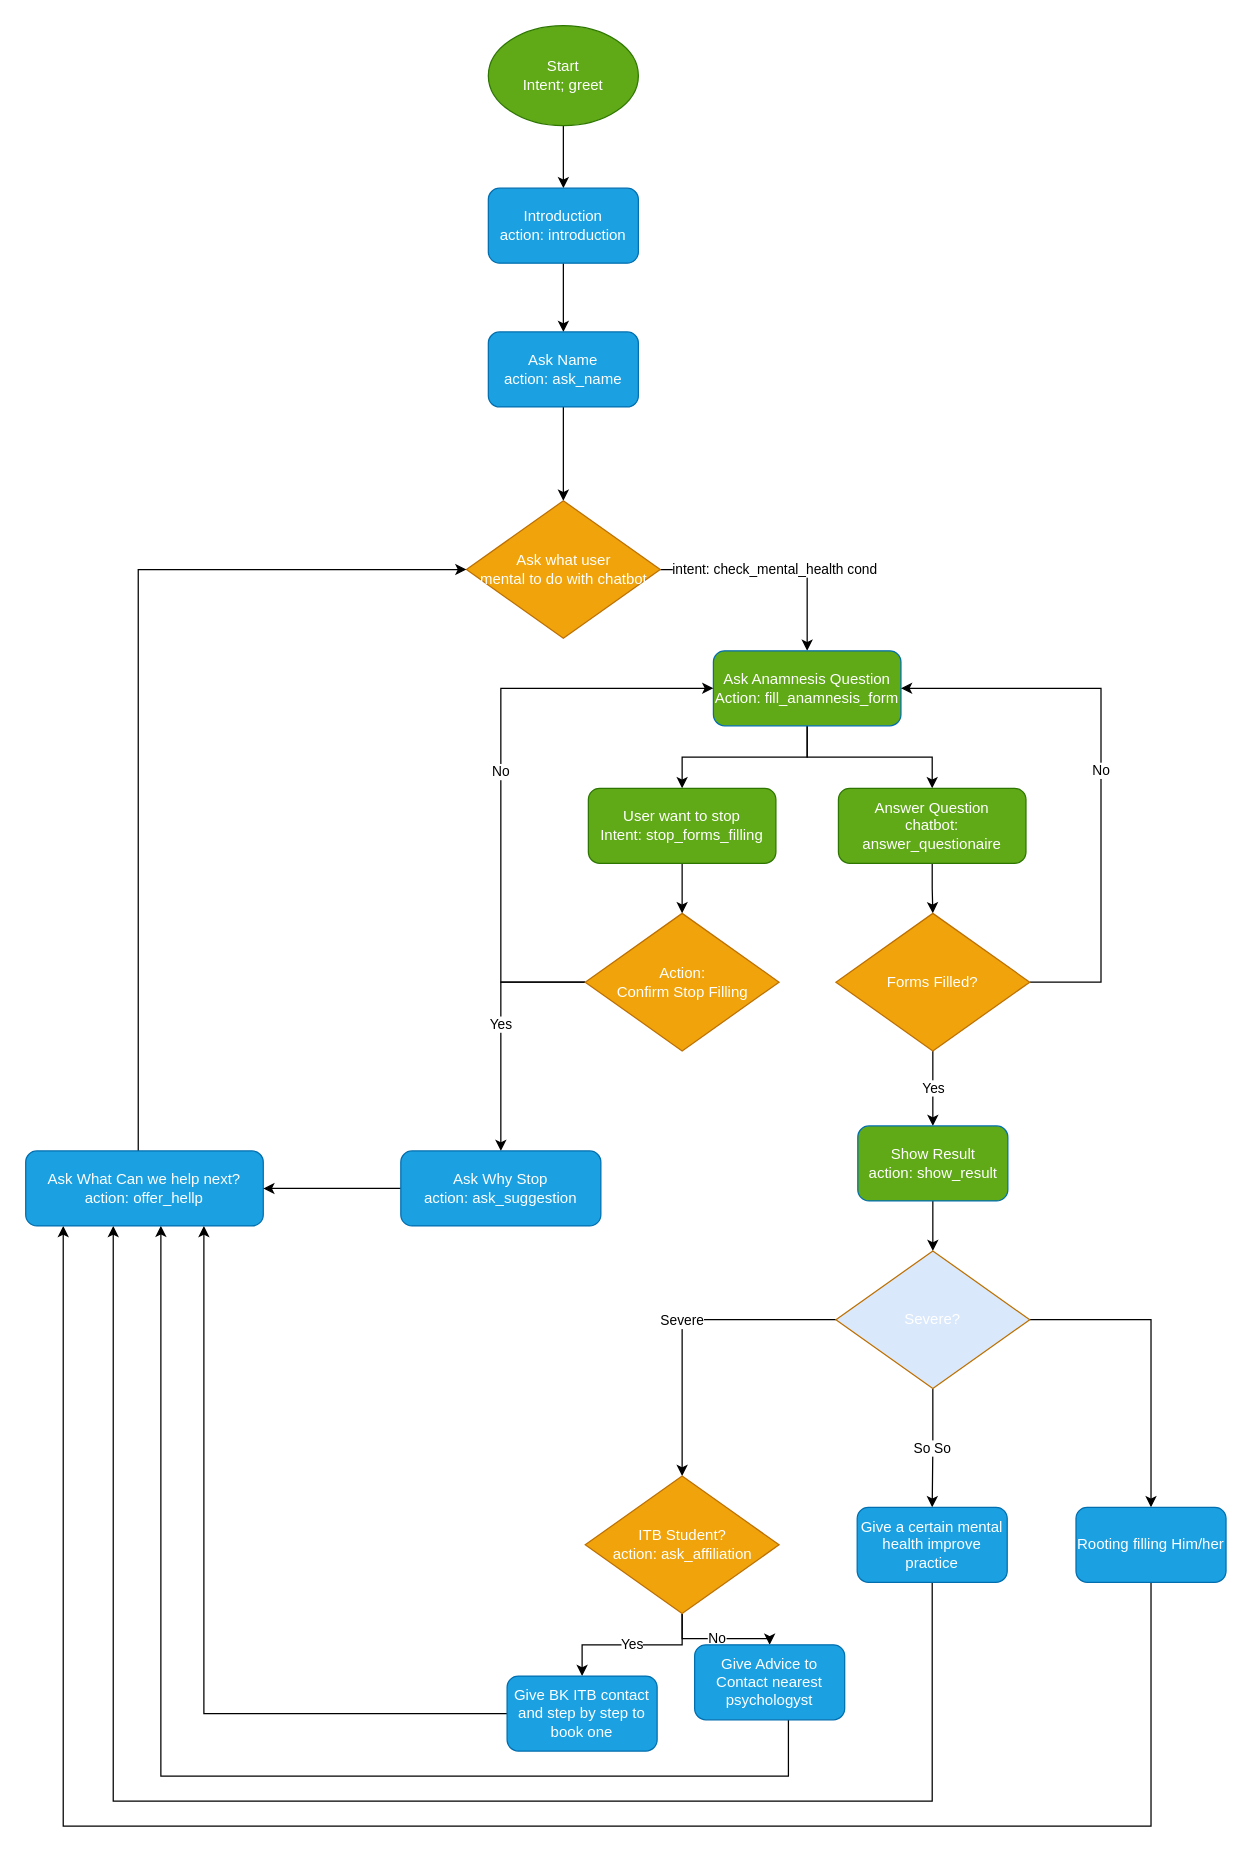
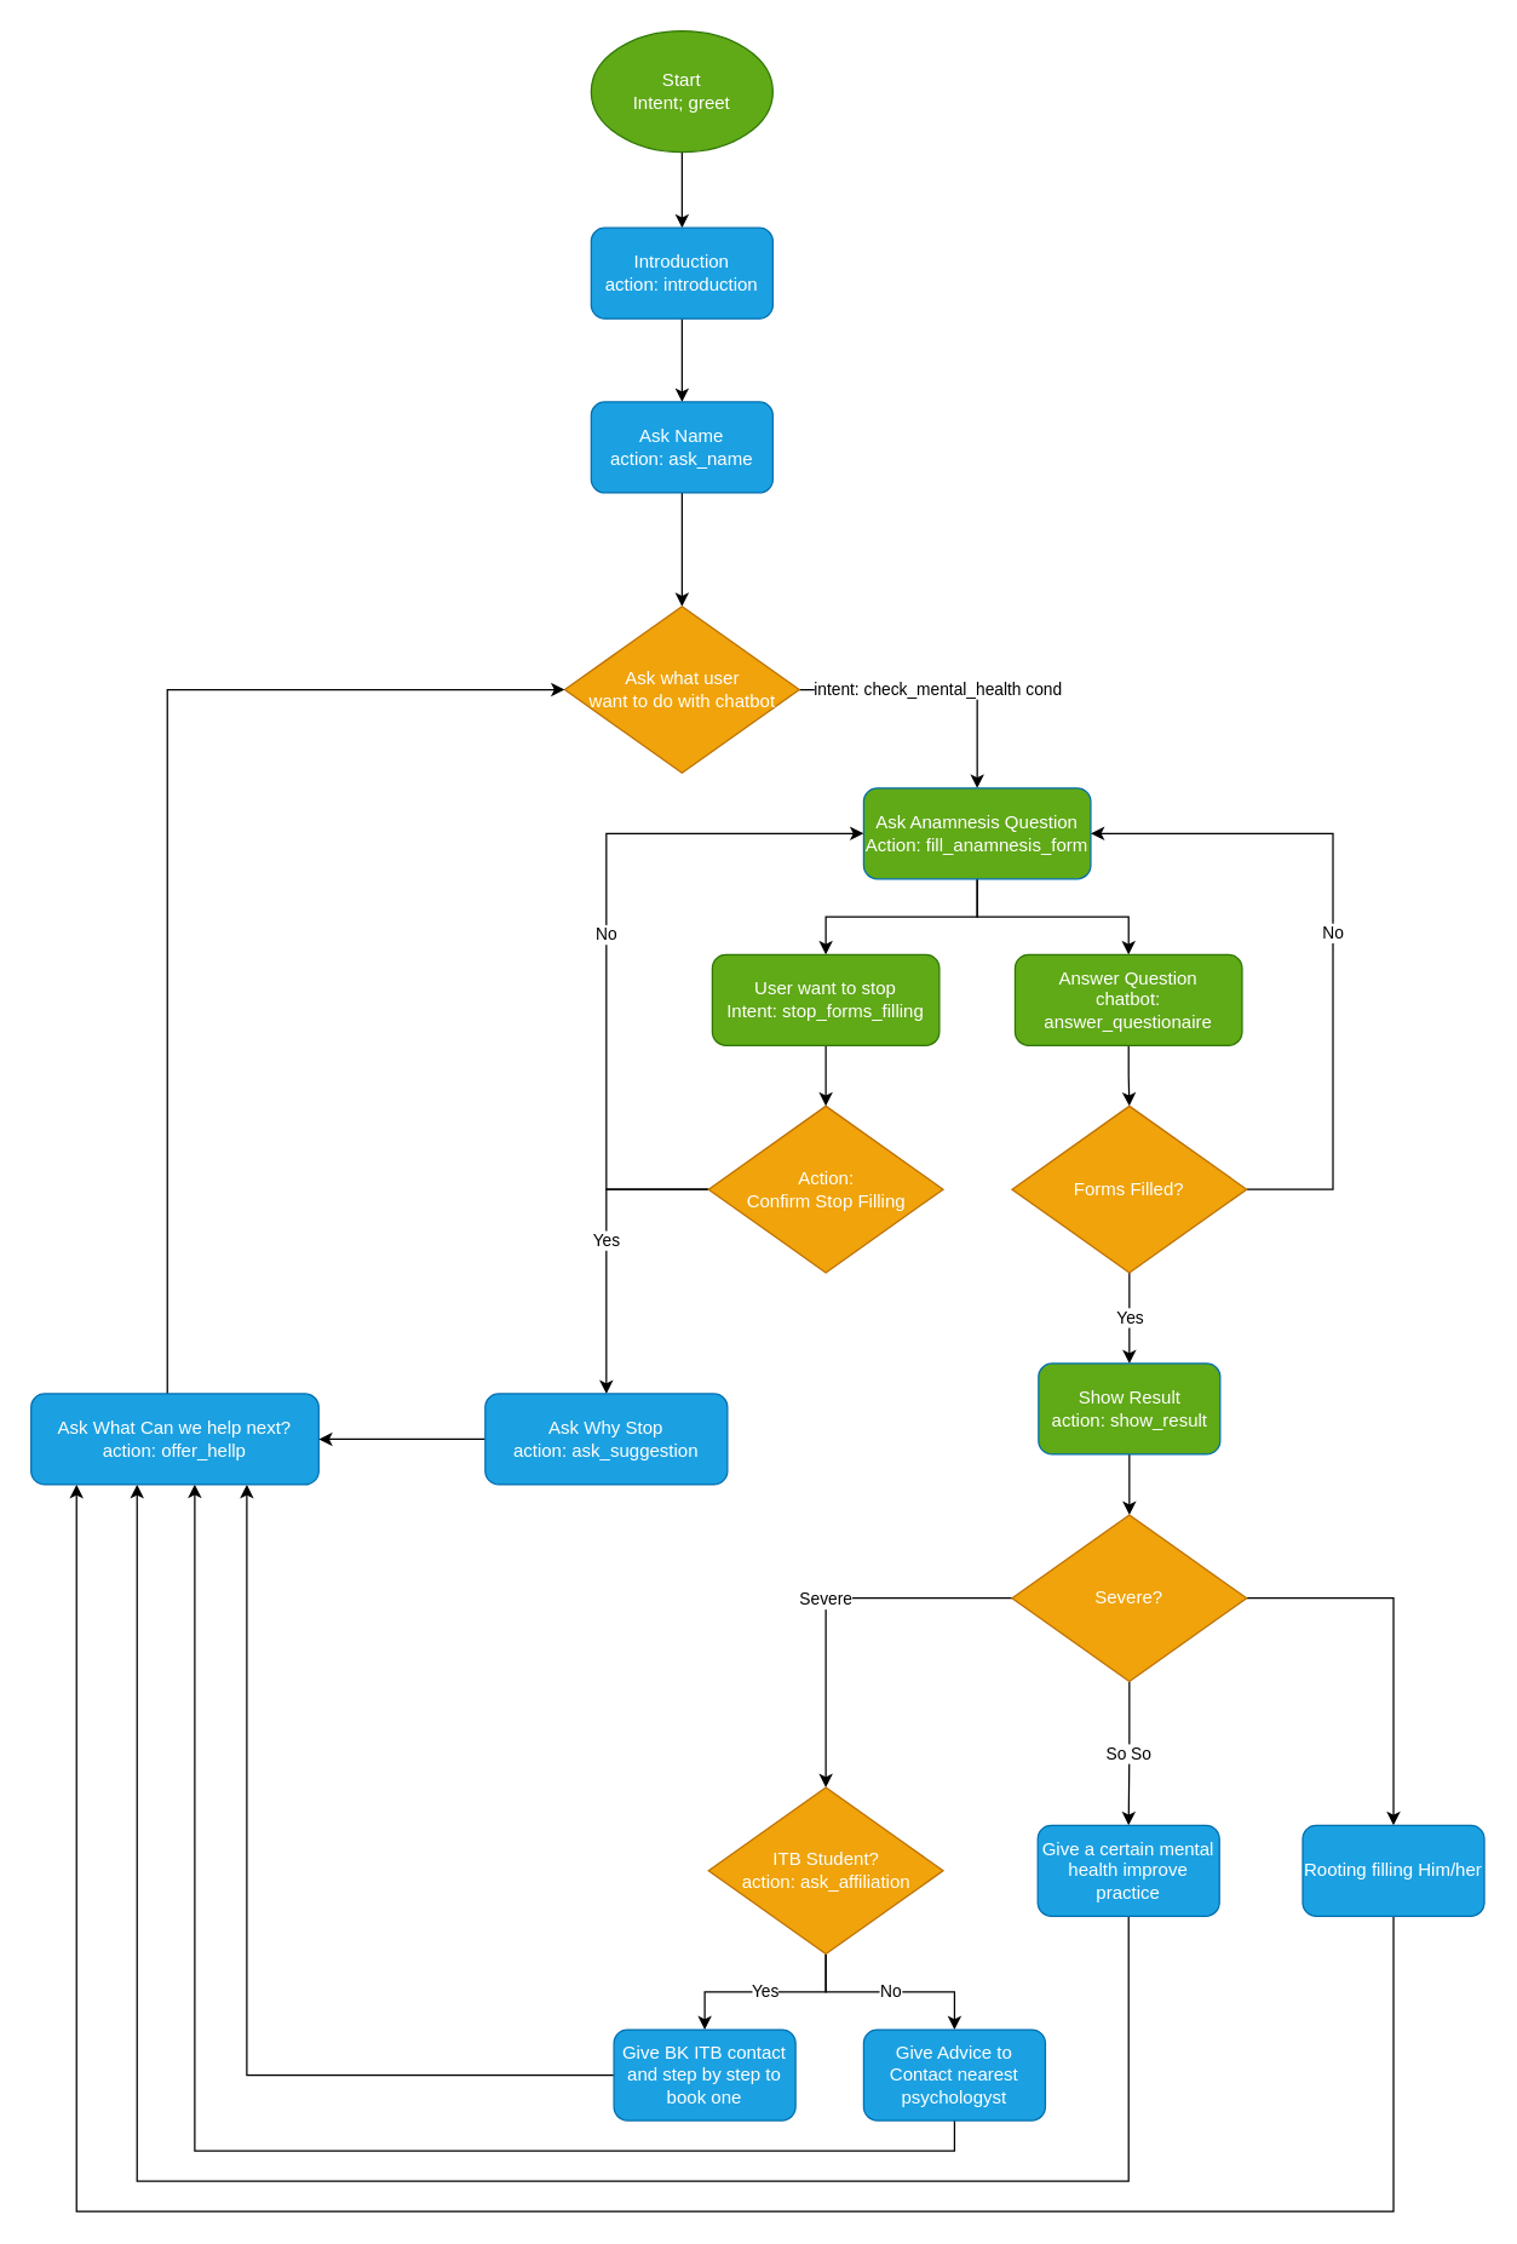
- <mxCell id="8" value="Ask what user &lt;br&gt;mental to do with chatbot" style="rhombus;whiteSpace=wrap;html=1;fillColor=#f0a30a;strokeColor=#BD7000;fontColor=#ffffff;" parent="1" vertex="1"><mxGeometry x="372.5" y="400" width="155" height="110" as="geometry" /></mxCell>
+ <mxCell id="8" value="Ask what user &lt;br&gt;want to do with chatbot" style="rhombus;whiteSpace=wrap;html=1;fillColor=#f0a30a;strokeColor=#BD7000;fontColor=#ffffff;" parent="1" vertex="1"><mxGeometry x="372.5" y="400" width="155" height="110" as="geometry" /></mxCell>
- <mxCell id="27" value="Severe?" style="rhombus;whiteSpace=wrap;html=1;fillColor=#dae8fc;strokeColor=#BD7000;fontColor=#ffffff;" parent="1" vertex="1"><mxGeometry x="668" y="1000" width="155" height="110" as="geometry" /></mxCell>
+ <mxCell id="27" value="Severe?" style="rhombus;whiteSpace=wrap;html=1;fillColor=#f0a30a;strokeColor=#BD7000;fontColor=#ffffff;" parent="1" vertex="1"><mxGeometry x="668" y="1000" width="155" height="110" as="geometry" /></mxCell>
- <mxCell id="36" value="Give Advice to Contact nearest psychologyst" style="rounded=1;whiteSpace=wrap;html=1;fillColor=#1ba1e2;strokeColor=#006EAF;fontColor=#ffffff;" parent="1" vertex="1"><mxGeometry x="555" y="1315" width="120" height="60" as="geometry" /></mxCell>
+ <mxCell id="36" value="Give Advice to Contact nearest psychologyst" style="rounded=1;whiteSpace=wrap;html=1;fillColor=#1ba1e2;strokeColor=#006EAF;fontColor=#ffffff;" parent="1" vertex="1"><mxGeometry x="570" y="1340" width="120" height="60" as="geometry" /></mxCell>
